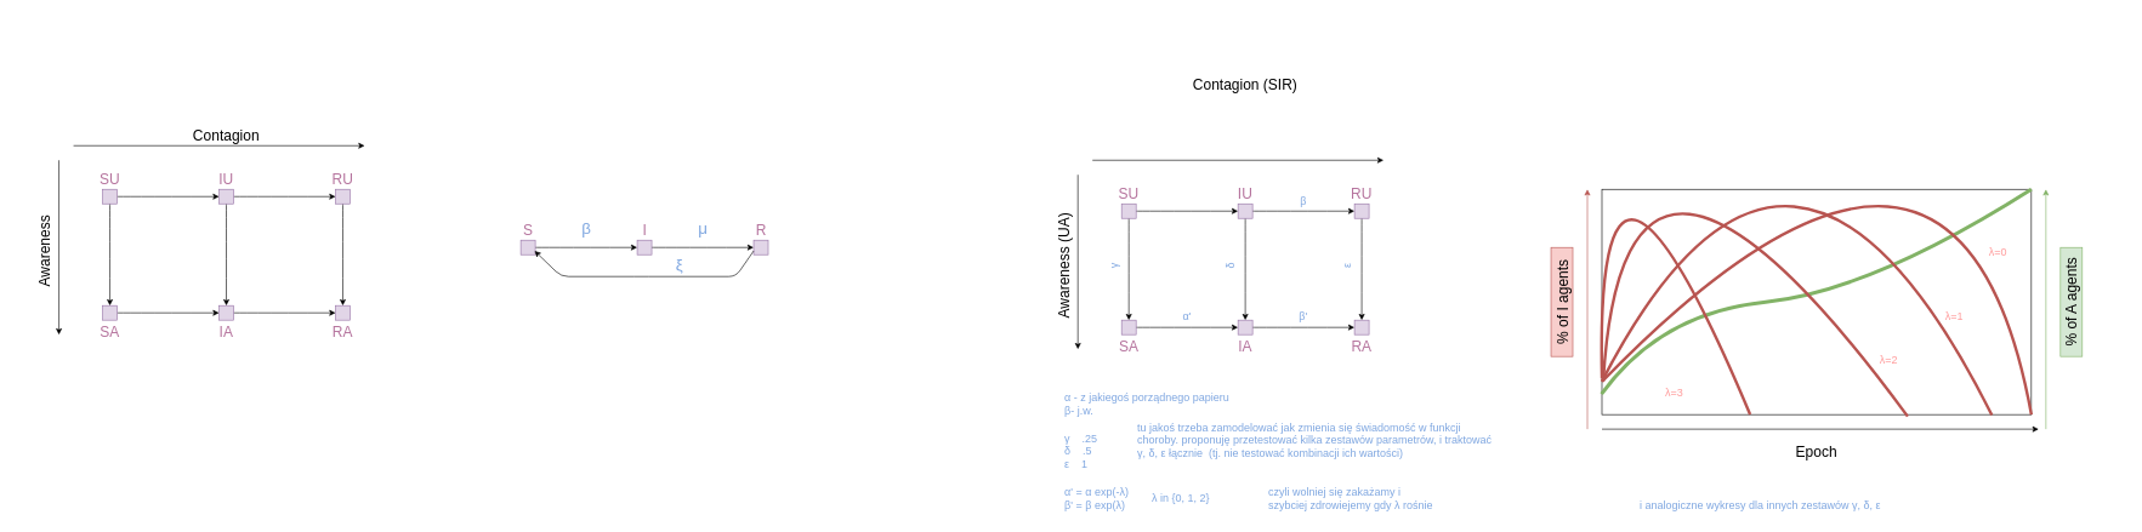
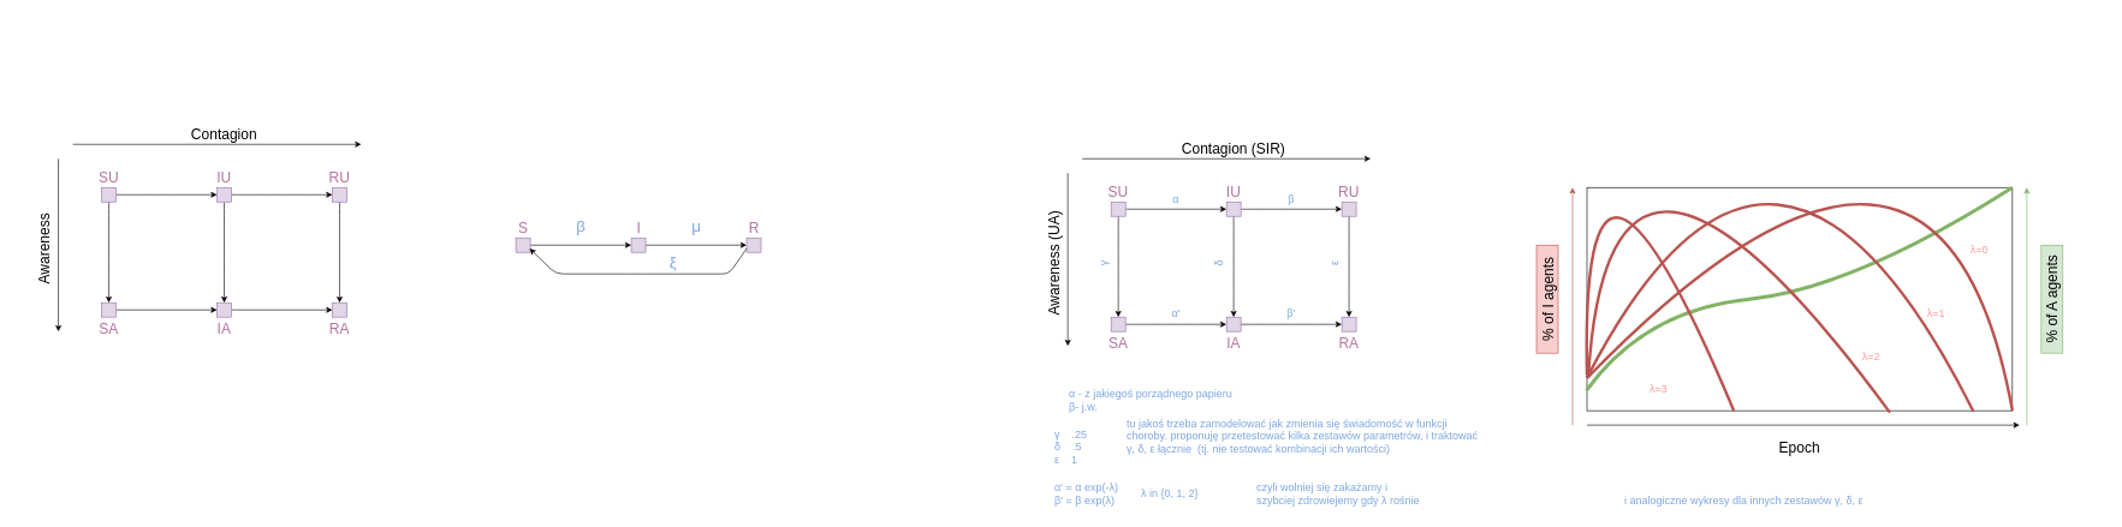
- <mxCell id="46" value="Contagion (SIR)" style="text;html=1;strokeColor=none;fillColor=none;align=center;verticalAlign=middle;whiteSpace=wrap;rounded=0;shadow=0;fontSize=20;" parent="1" vertex="1"><mxGeometry x="1625" y="100" width="170" height="30" as="geometry" /></mxCell>
+ <mxCell id="46" value="Contagion (SIR)" style="text;html=1;strokeColor=none;fillColor=none;align=center;verticalAlign=middle;whiteSpace=wrap;rounded=0;shadow=0;fontSize=20;" parent="1" vertex="1"><mxGeometry x="1625" y="190" width="170" height="30" as="geometry" /></mxCell>
+ <mxCell id="48" value="α" style="text;html=1;align=center;verticalAlign=middle;whiteSpace=wrap;rounded=0;shadow=0;fontSize=15;fontColor=#7EA6E0;" parent="1" vertex="1"><mxGeometry x="1590" y="260" width="80" height="30" as="geometry" /></mxCell>
- <mxCell id="67" value="α - z jakiegoś porządnego papieru&lt;br&gt;β- j.w." style="text;html=1;align=left;verticalAlign=middle;whiteSpace=wrap;rounded=0;shadow=0;fontSize=15;fontColor=#7EA6E0;" vertex="1" parent="1"><mxGeometry x="1460" y="540" width="300" height="30" as="geometry" /></mxCell>
+ <mxCell id="67" value="α - z jakiegoś porządnego papieru&lt;br&gt;β- j.w." style="text;html=1;align=left;verticalAlign=middle;whiteSpace=wrap;rounded=0;shadow=0;fontSize=15;fontColor=#7EA6E0;" vertex="1" parent="1"><mxGeometry x="1480" y="540" width="300" height="30" as="geometry" /></mxCell>
